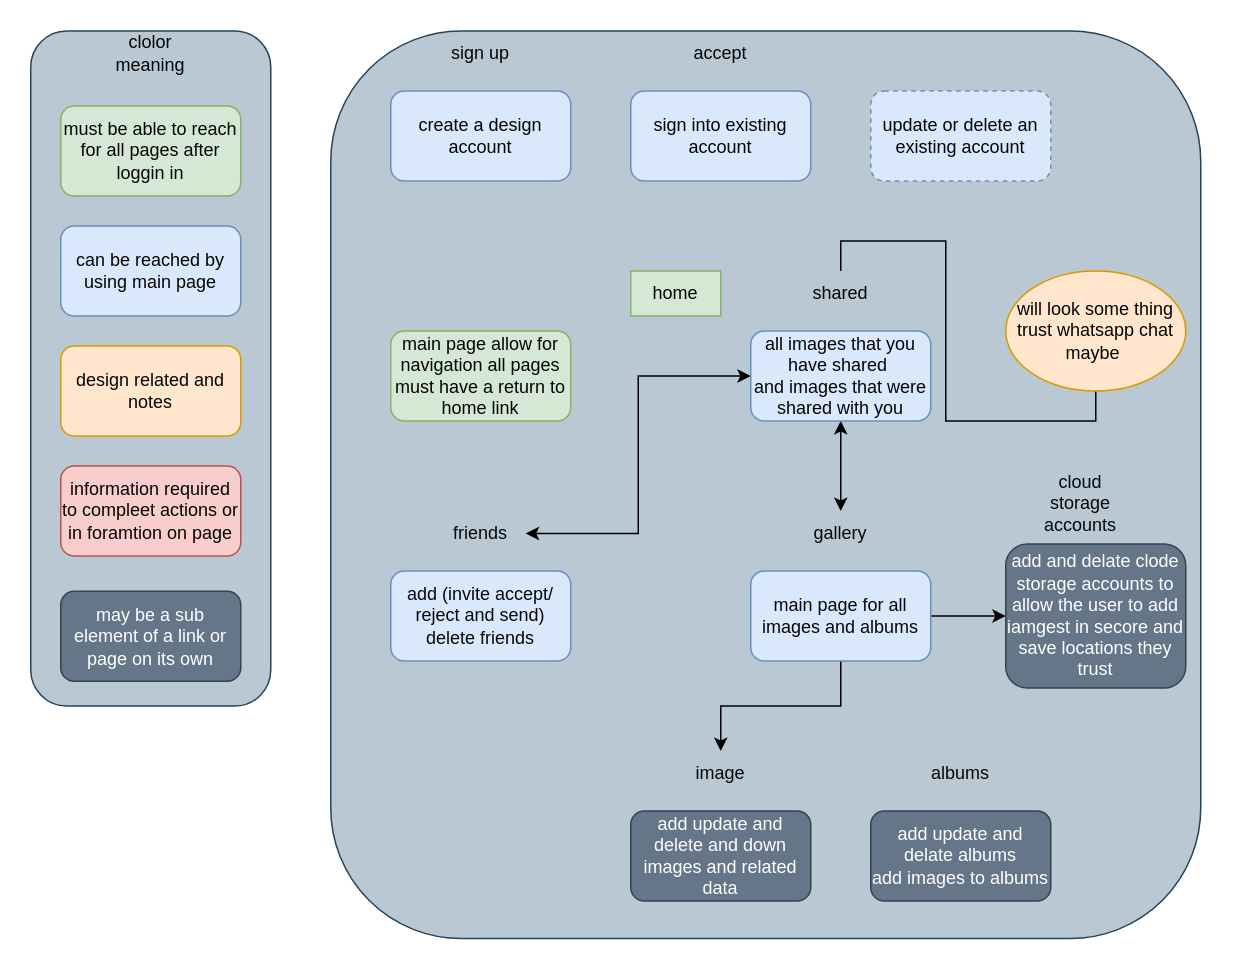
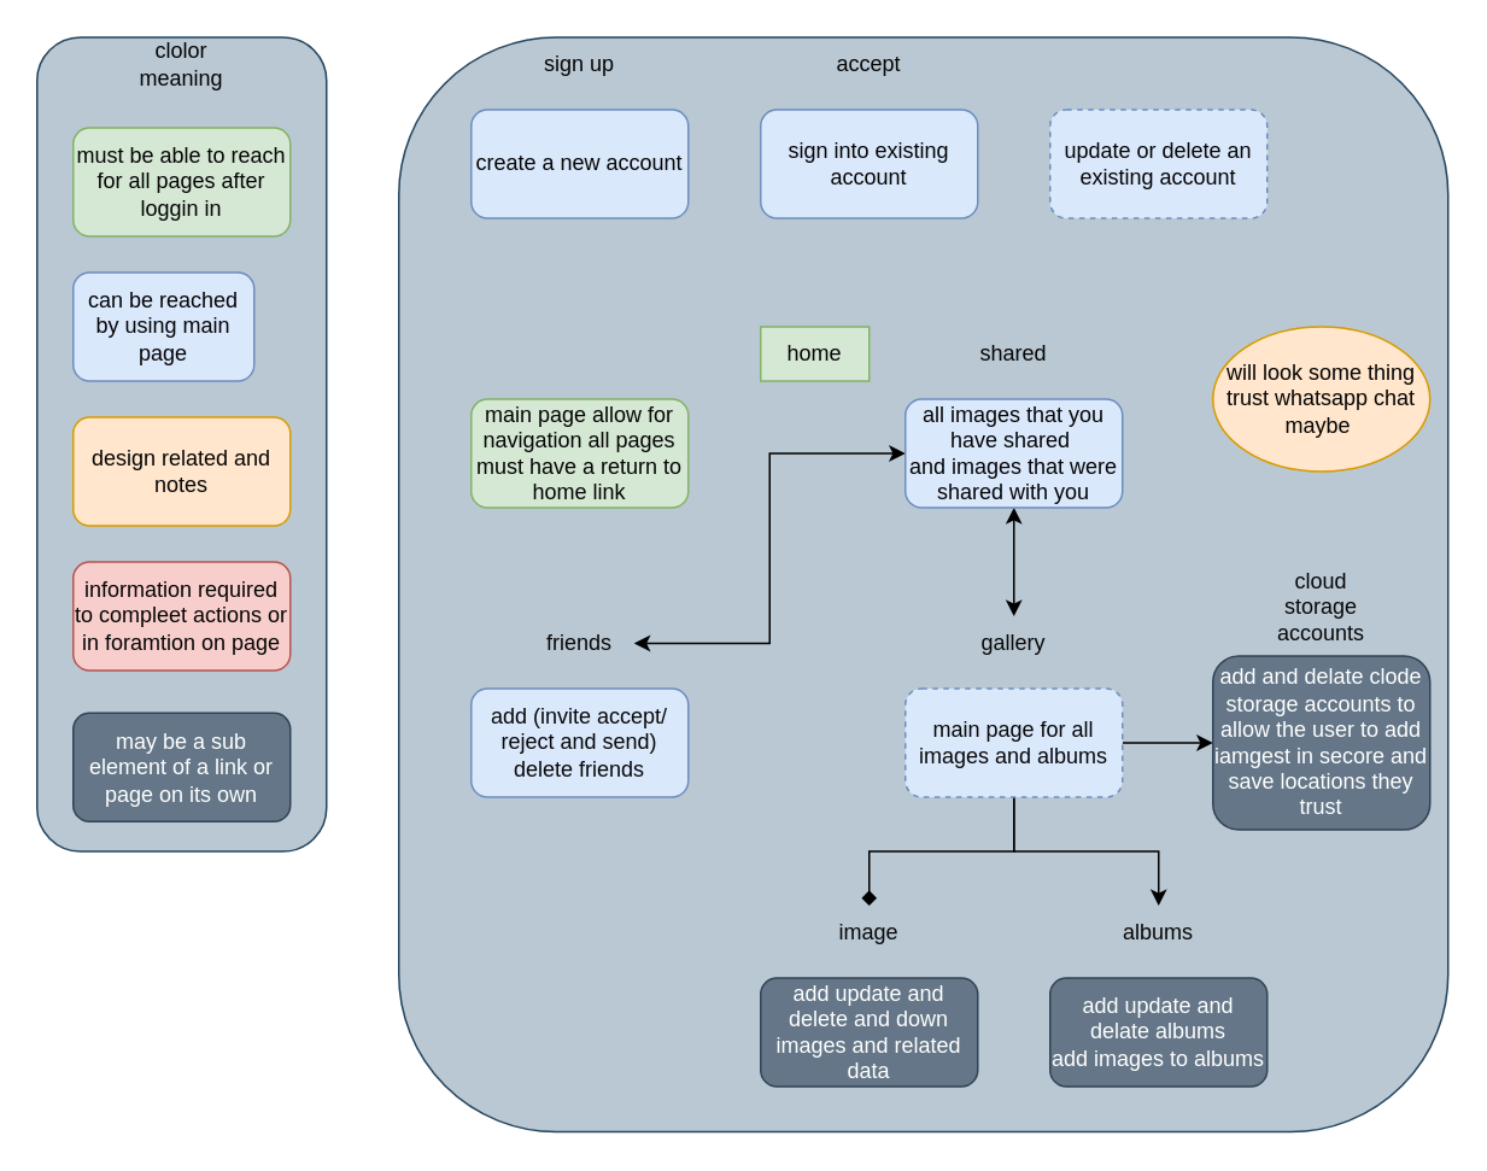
- <mxCell id="6" value="create a design account" style="rounded=1;whiteSpace=wrap;html=1;fillColor=#dae8fc;strokeColor=#6c8ebf;fontColor=#050505;" parent="1" vertex="1"><mxGeometry x="260" y="60" width="120" height="60" as="geometry" /></mxCell>
+ <mxCell id="6" value="create a new account" style="rounded=1;whiteSpace=wrap;html=1;fillColor=#dae8fc;strokeColor=#6c8ebf;fontColor=#050505;" parent="1" vertex="1"><mxGeometry x="260" y="60" width="120" height="60" as="geometry" /></mxCell>
- <mxCell id="30" value="can be reached by using main page" style="rounded=1;whiteSpace=wrap;html=1;fillColor=#dae8fc;strokeColor=#6c8ebf;fontColor=#050505;" parent="1" vertex="1"><mxGeometry x="40" y="150" width="120" height="60" as="geometry" /></mxCell>
+ <mxCell id="30" value="can be reached by using main page" style="rounded=1;whiteSpace=wrap;html=1;fillColor=#dae8fc;strokeColor=#6c8ebf;fontColor=#050505;" parent="1" vertex="1"><mxGeometry x="40" y="150" width="100" height="60" as="geometry" /></mxCell>
- <mxCell id="26" style="edgeStyle=orthogonalEdgeStyle;rounded=0;orthogonalLoop=1;jettySize=auto;html=1;exitX=0.5;exitY=1;exitDx=0;exitDy=0;entryX=0.5;entryY=0;entryDx=0;entryDy=0;endArrow=none;endFill=0;fontColor=#050505;" parent="1" source="27" target="25" edge="1"><mxGeometry relative="1" as="geometry" /></mxCell>
- <mxCell id="35" value="cloud storage accounts" style="text;html=1;strokeColor=none;fillColor=none;align=center;verticalAlign=middle;whiteSpace=wrap;rounded=0;fontColor=#080808;" vertex="1" parent="1"><mxGeometry x="690" y="320" width="60" height="30" as="geometry" /></mxCell>
+ <mxCell id="35" value="cloud storage accounts" style="text;html=1;strokeColor=none;fillColor=none;align=center;verticalAlign=middle;whiteSpace=wrap;rounded=0;fontColor=#080808;" vertex="1" parent="1"><mxGeometry x="700" y="320" width="60" height="30" as="geometry" /></mxCell>
- <mxCell id="21" value="main page for all images and albums" style="rounded=1;whiteSpace=wrap;html=1;fillColor=#dae8fc;strokeColor=#6c8ebf;fontColor=#080808;" parent="1" vertex="1"><mxGeometry x="500" y="380" width="120" height="60" as="geometry" /></mxCell>
+ <mxCell id="21" value="main page for all images and albums" style="rounded=1;whiteSpace=wrap;html=1;fillColor=#dae8fc;strokeColor=#6c8ebf;fontColor=#080808;dashed=1;" parent="1" vertex="1"><mxGeometry x="500" y="380" width="120" height="60" as="geometry" /></mxCell>
+ <mxCell id="19" style="edgeStyle=orthogonalEdgeStyle;rounded=0;orthogonalLoop=1;jettySize=auto;html=1;entryX=0.5;entryY=0;entryDx=0;entryDy=0;fontColor=#080808;" parent="1" source="21" target="14" edge="1"><mxGeometry relative="1" as="geometry" /></mxCell>
- <mxCell id="18" style="edgeStyle=orthogonalEdgeStyle;rounded=0;orthogonalLoop=1;jettySize=auto;html=1;fontColor=#080808;" parent="1" source="21" target="17" edge="1"><mxGeometry relative="1" as="geometry" /></mxCell>
+ <mxCell id="18" style="edgeStyle=orthogonalEdgeStyle;rounded=0;orthogonalLoop=1;jettySize=auto;html=1;fontColor=#080808;endArrow=diamond;" parent="1" source="21" target="17" edge="1"><mxGeometry relative="1" as="geometry" /></mxCell>
